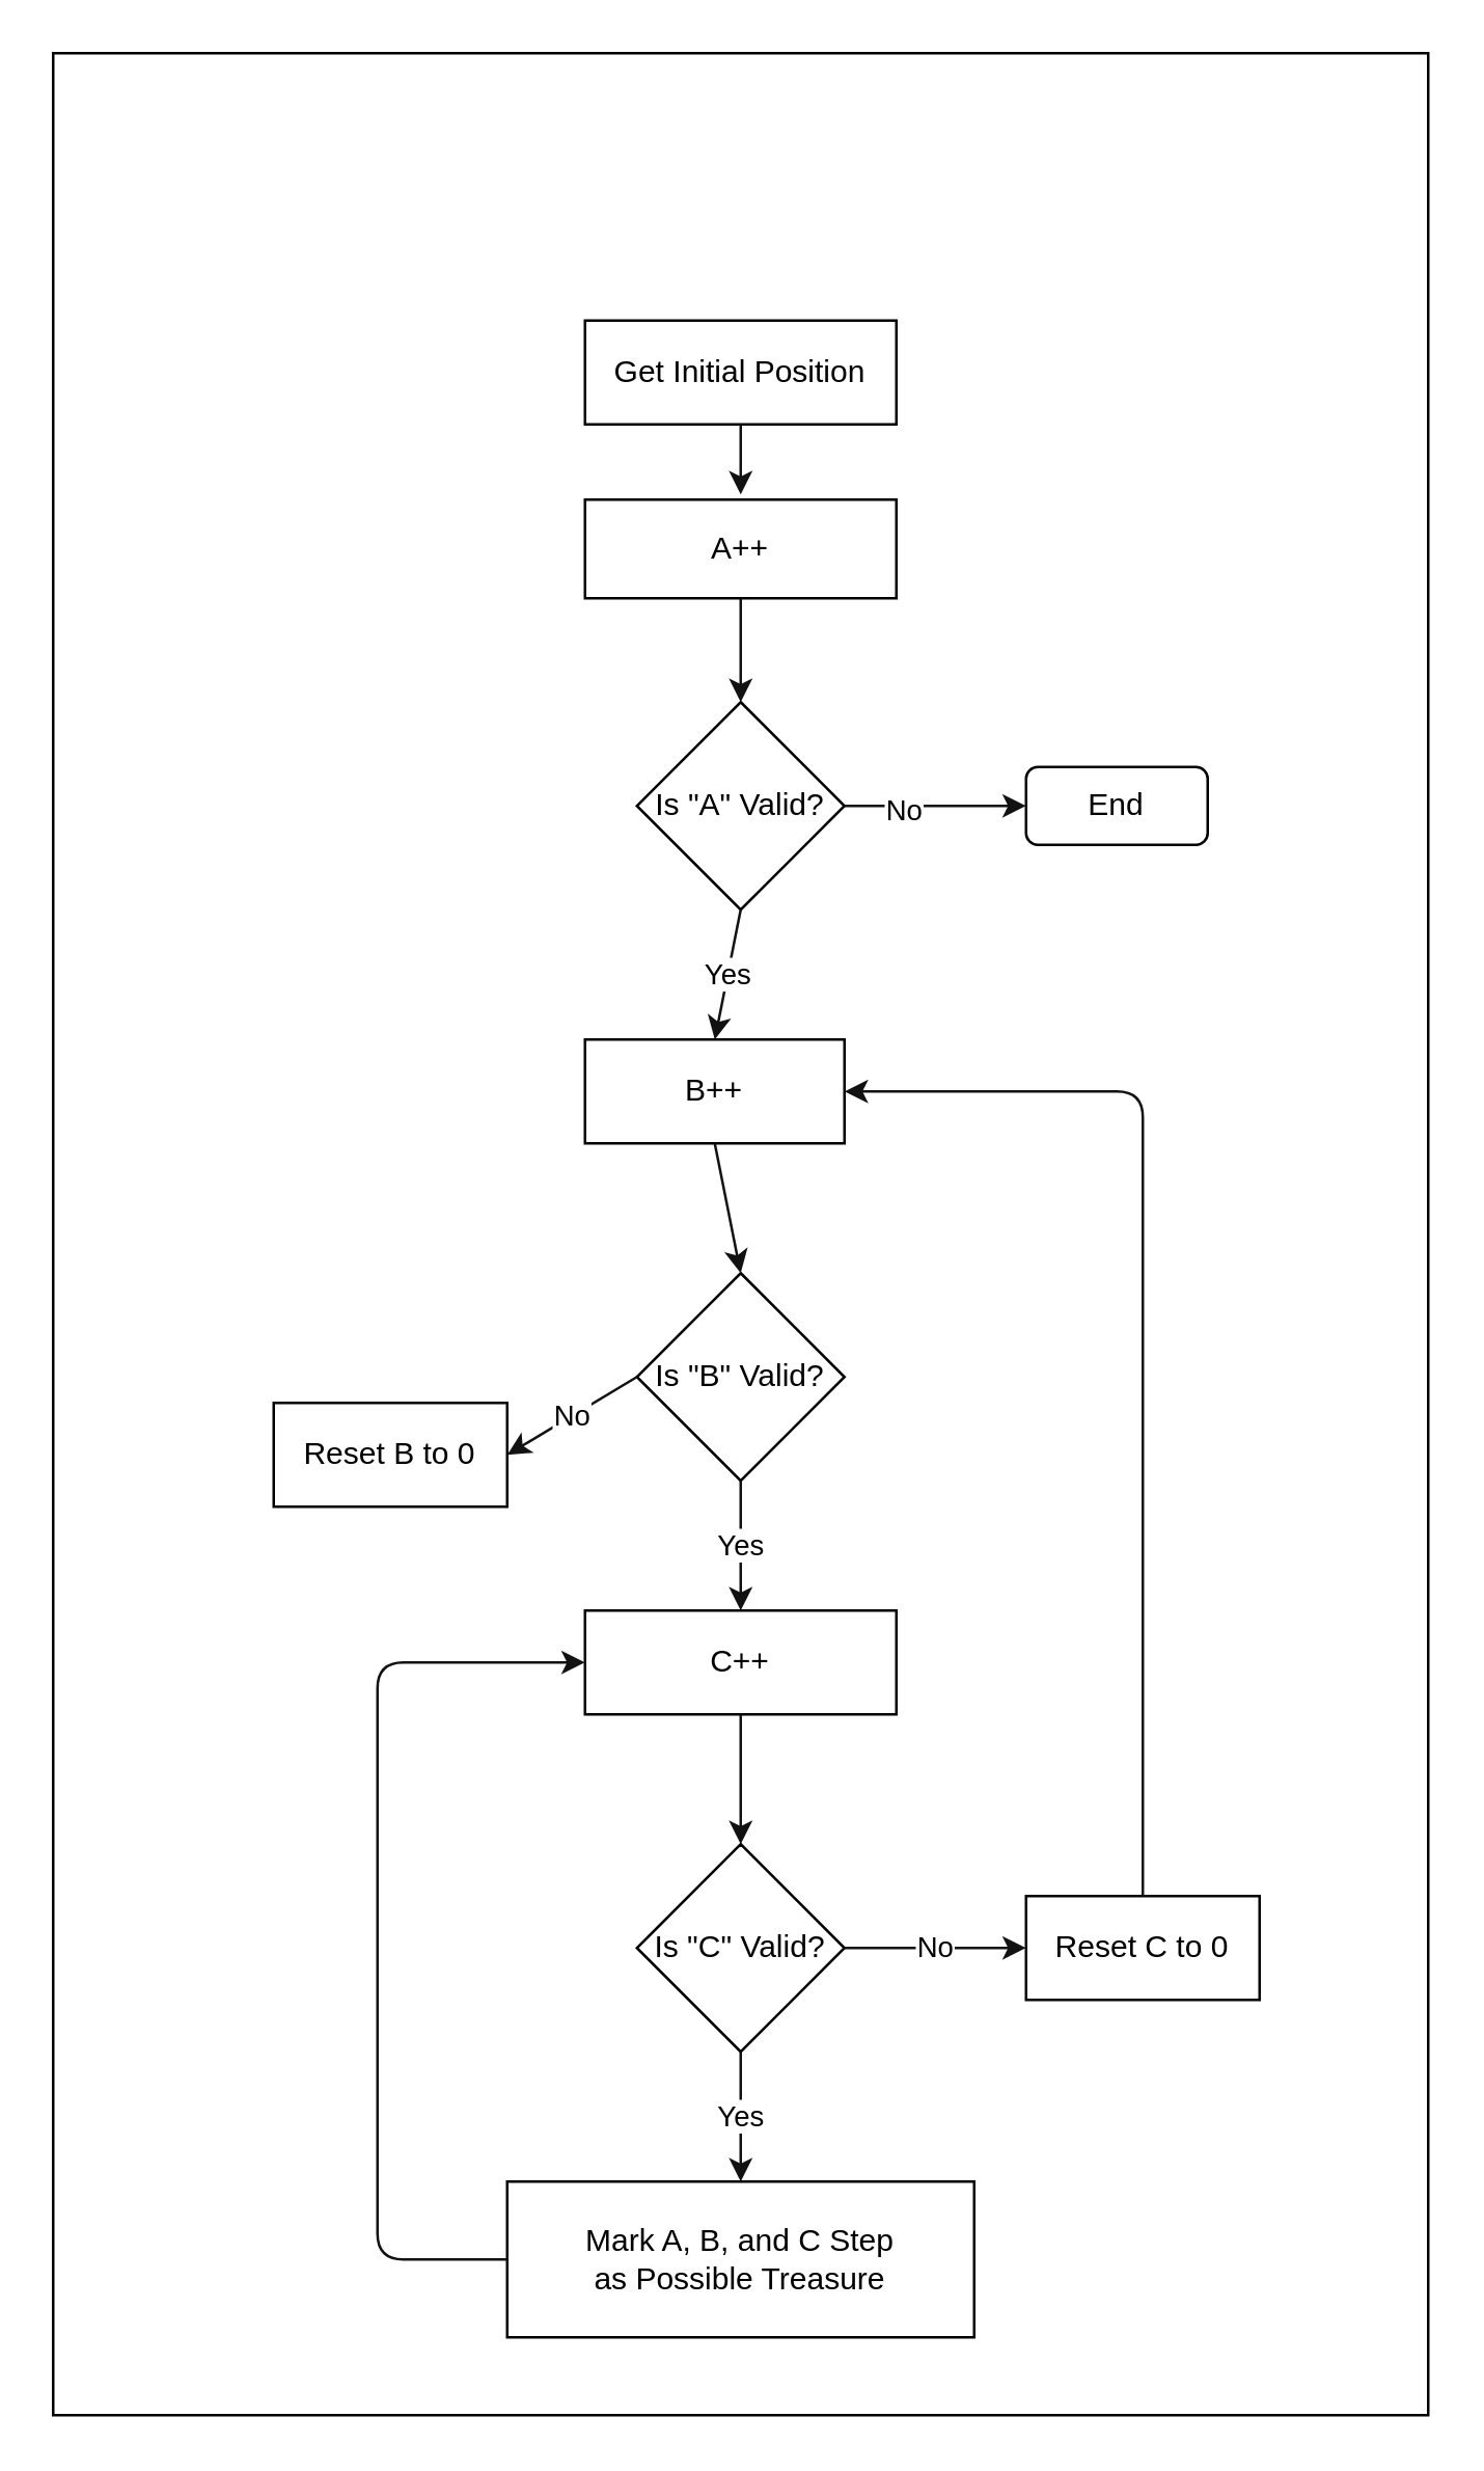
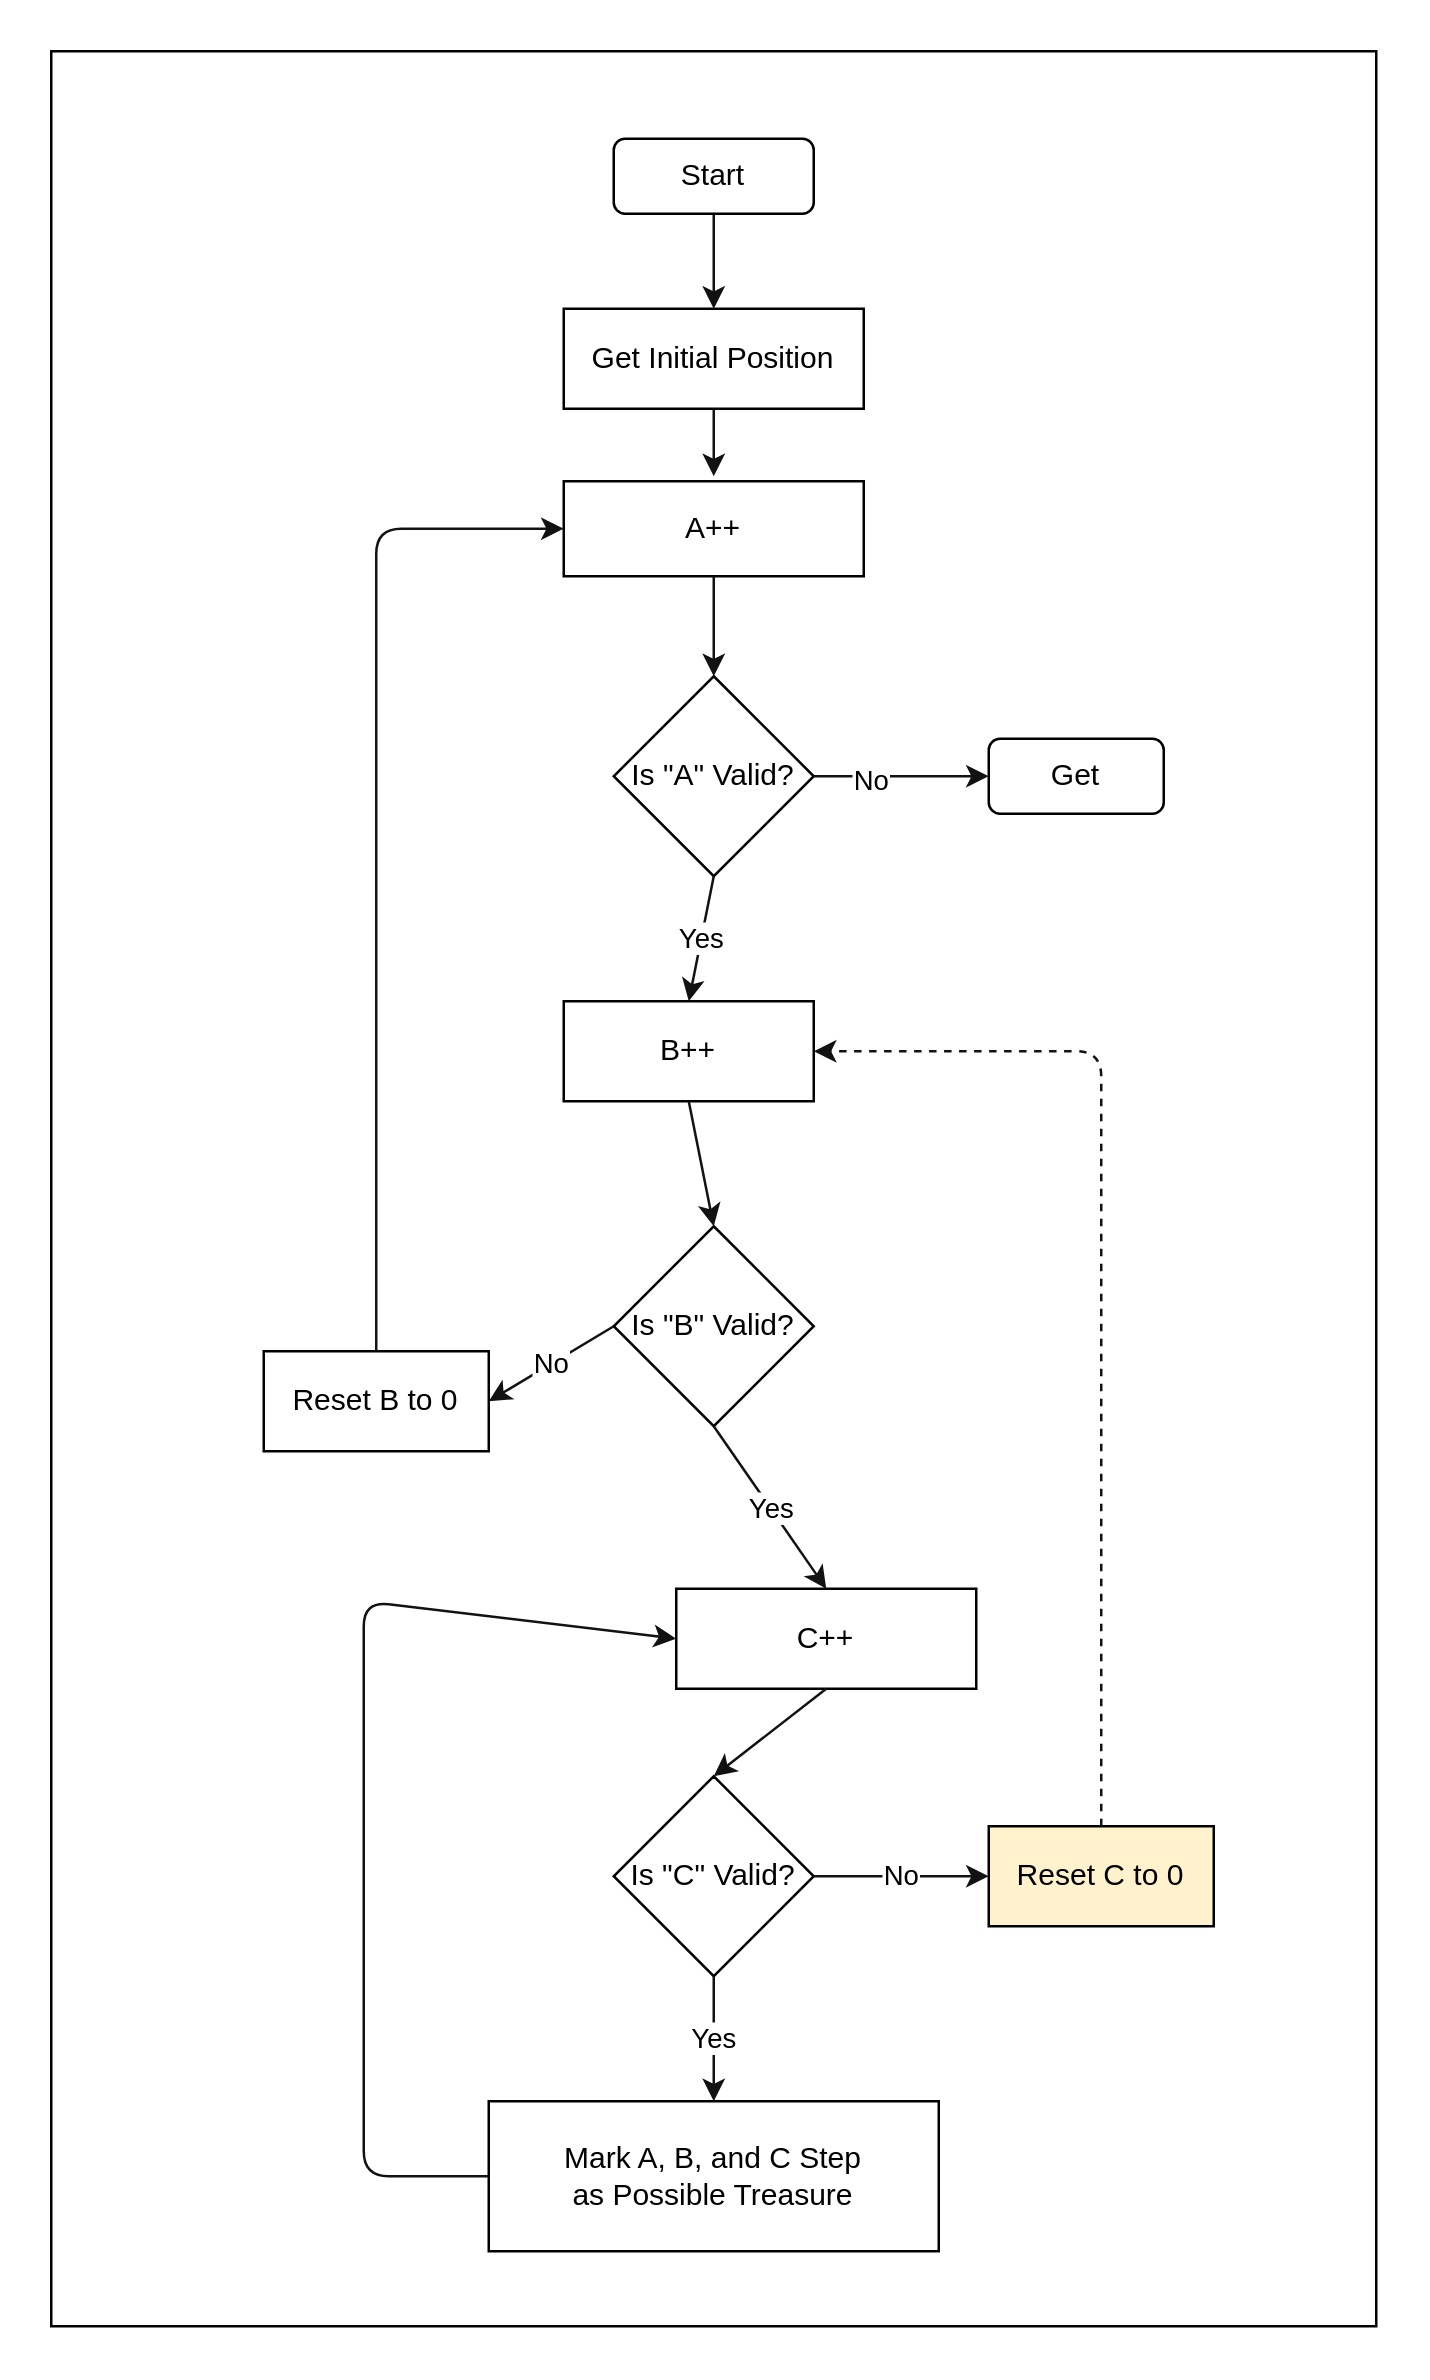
+ <mxCell id="29" value="Start" style="rounded=1;whiteSpace=wrap;html=1;" parent="1" vertex="1"><mxGeometry x="245" y="55" width="80" height="30" as="geometry" /></mxCell>
+ <mxCell id="4" value="" style="endArrow=classic;html=1;entryX=0.5;entryY=0;entryDx=0;entryDy=0;strokeColor=#121212;" parent="1" source="29" target="5" edge="1"><mxGeometry width="50" height="50" relative="1" as="geometry"><mxPoint x="285" y="53" as="sourcePoint" /><mxPoint x="285" y="87" as="targetPoint" /></mxGeometry></mxCell>
- <mxCell id="3" value="End" style="rounded=1;whiteSpace=wrap;html=1;" parent="1" vertex="1"><mxGeometry x="395" y="295" width="70" height="30" as="geometry" /></mxCell>
+ <mxCell id="3" value="Get" style="rounded=1;whiteSpace=wrap;html=1;" parent="1" vertex="1"><mxGeometry x="395" y="295" width="70" height="30" as="geometry" /></mxCell>
+ <mxCell id="26" value="" style="endArrow=classic;html=1;strokeColor=#121212;exitX=0.5;exitY=0;exitDx=0;exitDy=0;entryX=0;entryY=0.5;entryDx=0;entryDy=0;" parent="1" source="25" target="6" edge="1"><mxGeometry width="50" height="50" relative="1" as="geometry"><mxPoint x="295" y="450" as="sourcePoint" /><mxPoint x="295" y="500" as="targetPoint" /><Array as="points"><mxPoint x="150" y="211" /></Array></mxGeometry></mxCell>
- <mxCell id="24" value="" style="endArrow=classic;html=1;strokeColor=#121212;entryX=1;entryY=0.5;entryDx=0;entryDy=0;exitX=0.5;exitY=0;exitDx=0;exitDy=0;" parent="1" source="22" target="10" edge="1"><mxGeometry width="50" height="50" relative="1" as="geometry"><mxPoint x="305" y="590" as="sourcePoint" /><mxPoint x="305" y="640" as="targetPoint" /><Array as="points"><mxPoint x="440" y="420" /></Array></mxGeometry></mxCell>
+ <mxCell id="24" value="" style="endArrow=classic;html=1;strokeColor=#121212;entryX=1;entryY=0.5;entryDx=0;entryDy=0;exitX=0.5;exitY=0;exitDx=0;exitDy=0;dashed=1;" parent="1" source="22" target="10" edge="1"><mxGeometry width="50" height="50" relative="1" as="geometry"><mxPoint x="305" y="590" as="sourcePoint" /><mxPoint x="305" y="640" as="targetPoint" /><Array as="points"><mxPoint x="440" y="420" /></Array></mxGeometry></mxCell>
- <mxCell id="14" value="C++" style="rounded=0;whiteSpace=wrap;html=1;" parent="1" vertex="1"><mxGeometry x="225" y="620" width="120" height="40" as="geometry" /></mxCell>
+ <mxCell id="14" value="C++" style="rounded=0;whiteSpace=wrap;html=1;" parent="1" vertex="1"><mxGeometry x="270" y="635" width="120" height="40" as="geometry" /></mxCell>
- <mxCell id="22" value="&lt;div&gt;Reset C &lt;span&gt;to 0&lt;/span&gt;&lt;/div&gt;" style="rounded=0;whiteSpace=wrap;html=1;" parent="1" vertex="1"><mxGeometry x="395" y="730" width="90" height="40" as="geometry" /></mxCell>
+ <mxCell id="22" value="&lt;div&gt;Reset C &lt;span&gt;to 0&lt;/span&gt;&lt;/div&gt;" style="rounded=0;whiteSpace=wrap;html=1;fillColor=#fff2cc;" parent="1" vertex="1"><mxGeometry x="395" y="730" width="90" height="40" as="geometry" /></mxCell>
